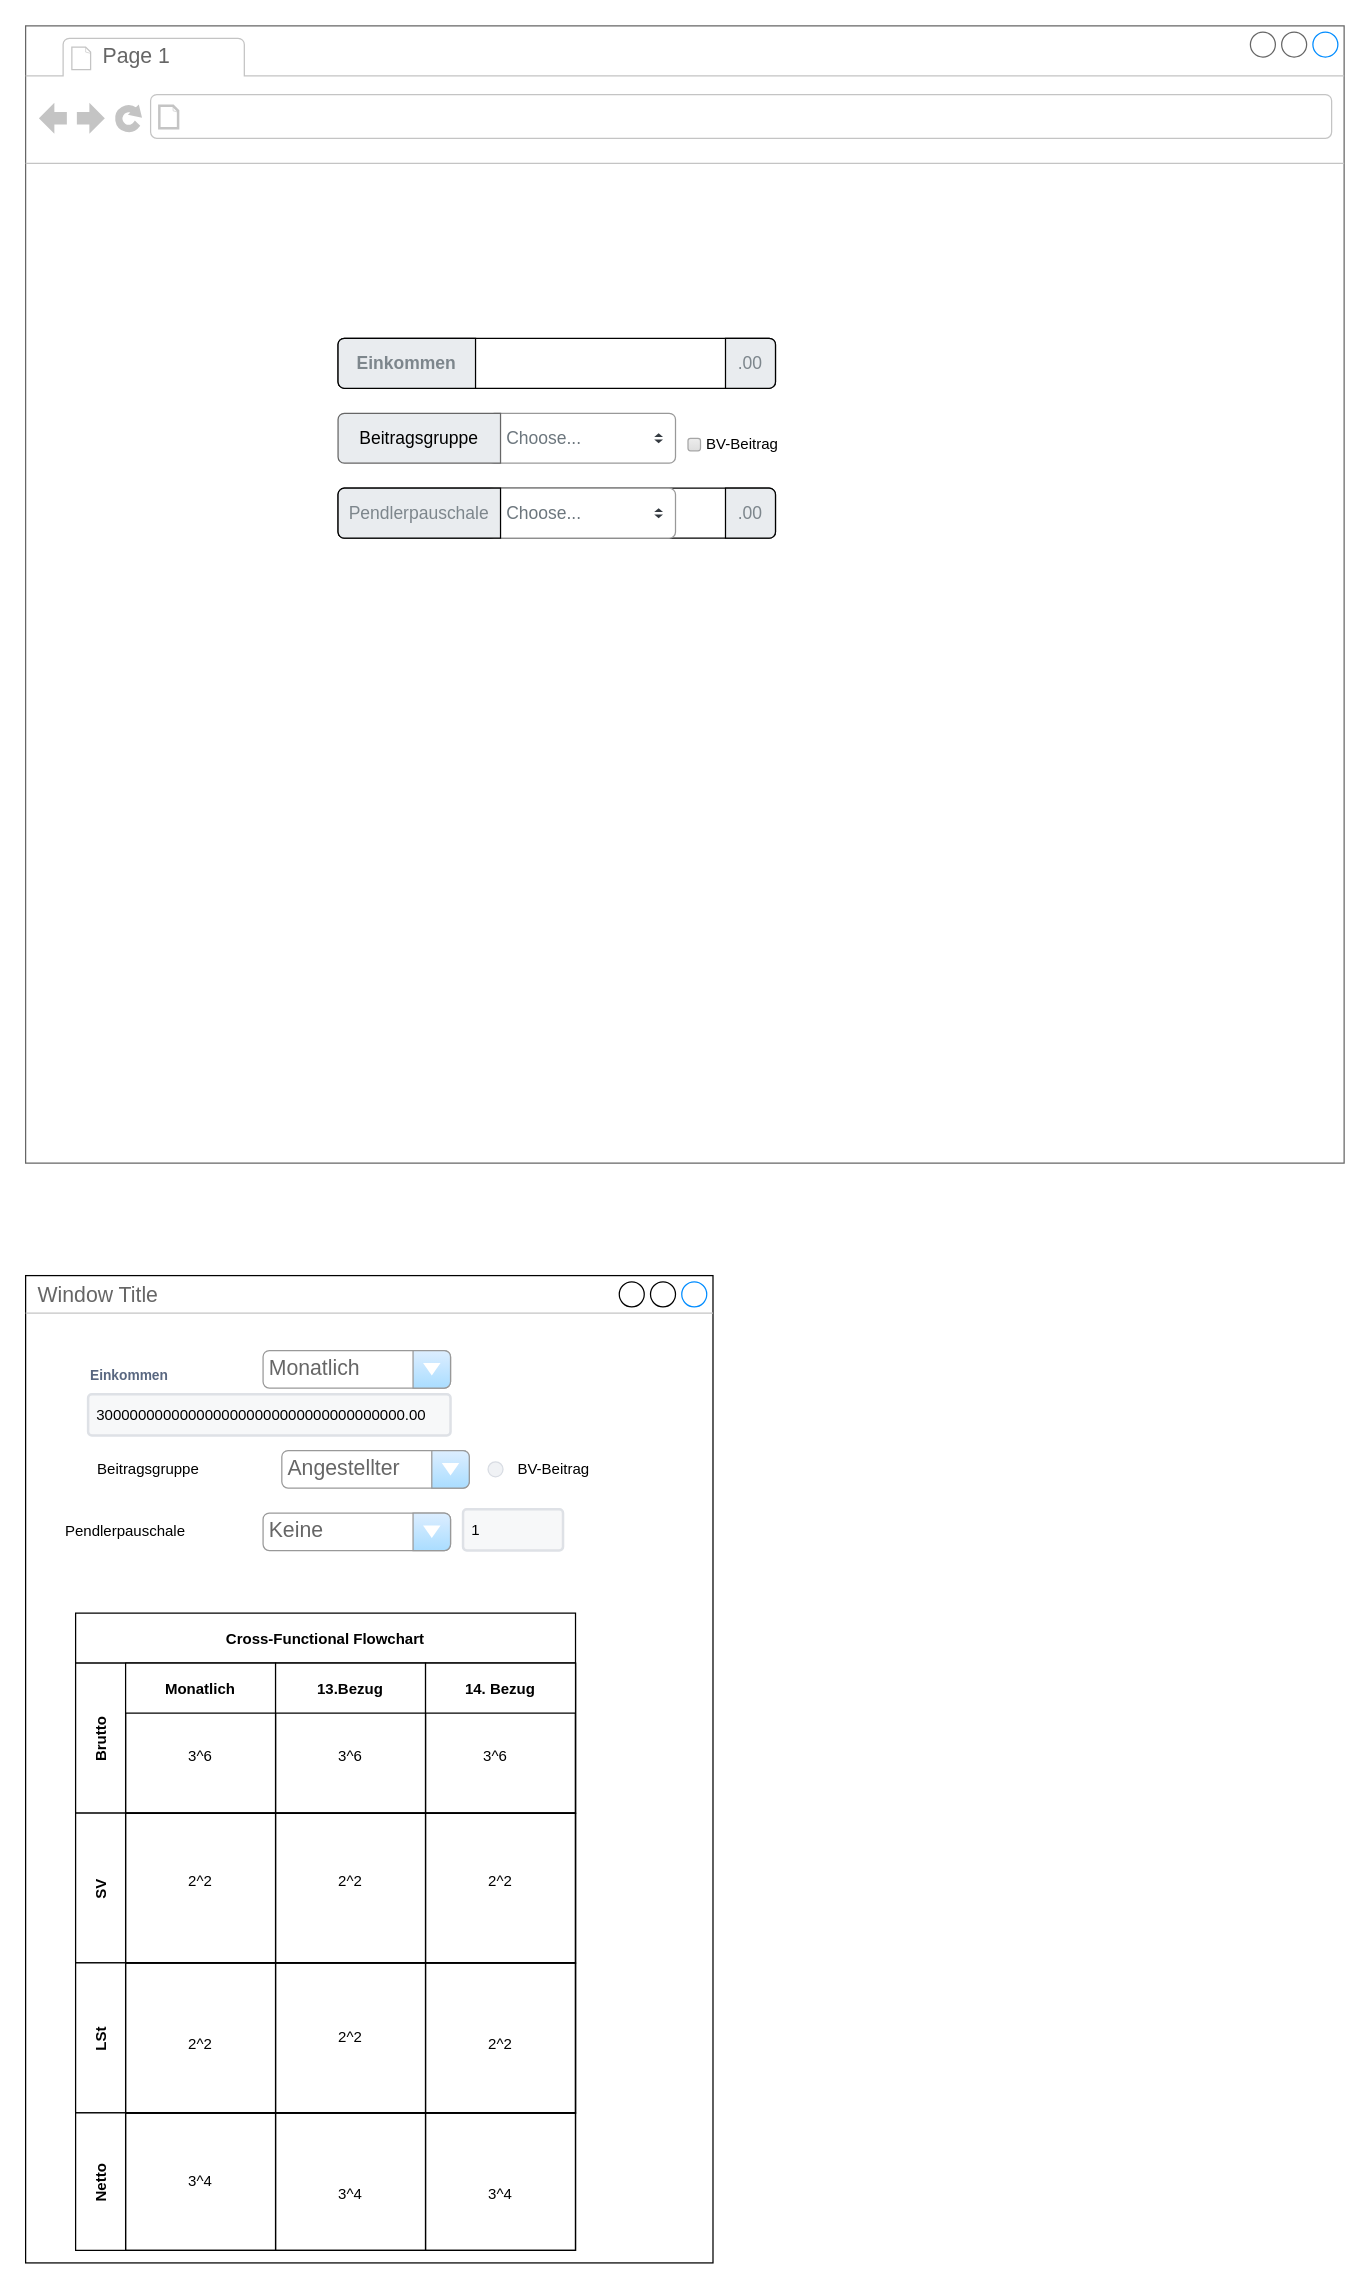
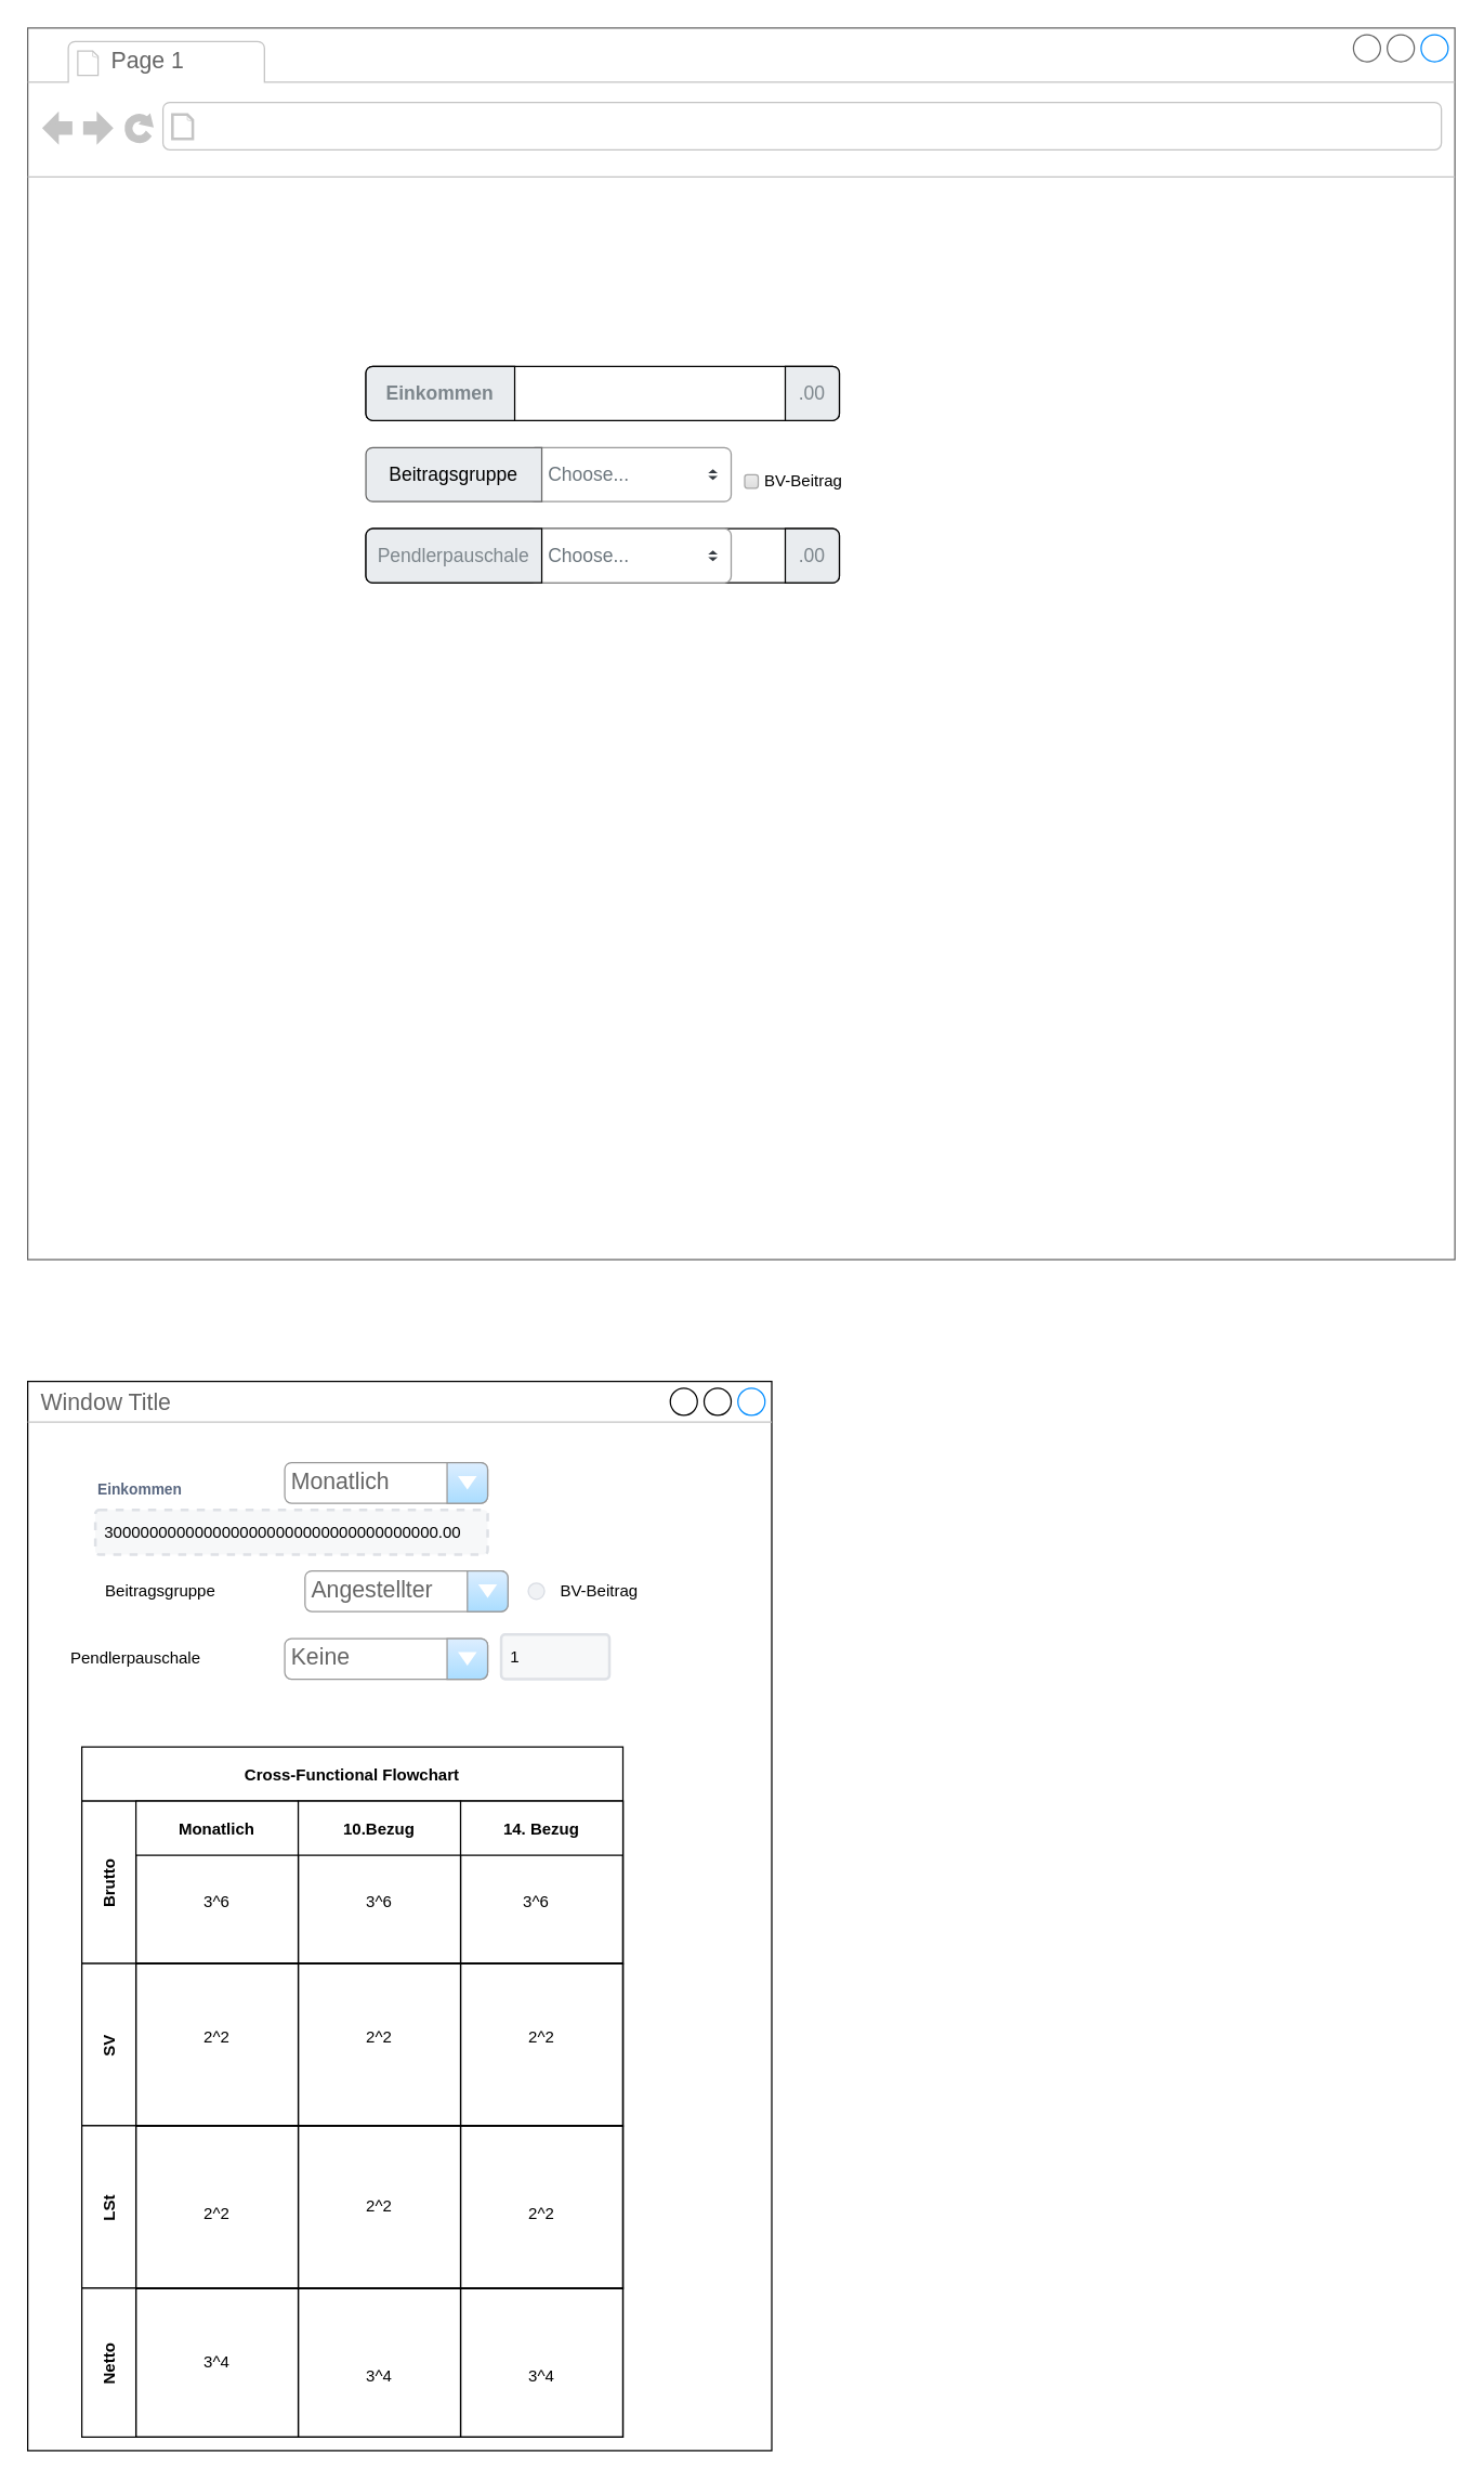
- <mxCell id="20" value="3000000000000000000000000000000000000.00" style="rounded=1;arcSize=9;fillColor=#F7F8F9;align=left;spacingLeft=5;strokeColor=#DEE1E6;html=1;strokeWidth=2;fontSize=12" vertex="1" parent="1"><mxGeometry x="70" y="1115" width="290" height="33" as="geometry" /></mxCell>
+ <mxCell id="20" value="3000000000000000000000000000000000000.00" style="rounded=1;arcSize=9;fillColor=#F7F8F9;align=left;spacingLeft=5;strokeColor=#DEE1E6;html=1;strokeWidth=2;fontSize=12;dashed=1;" vertex="1" parent="1"><mxGeometry x="70" y="1115" width="290" height="33" as="geometry" /></mxCell>
- <mxCell id="32" value="13.Bezug" style="swimlane;connectable=0;startSize=40;collapsible=0;recursiveResize=0;expand=0;pointerEvents=0;" vertex="1" parent="29"><mxGeometry x="160" width="120" height="120" as="geometry"><mxRectangle width="120" height="120" as="alternateBounds" /></mxGeometry></mxCell>
+ <mxCell id="32" value="10.Bezug" style="swimlane;connectable=0;startSize=40;collapsible=0;recursiveResize=0;expand=0;pointerEvents=0;" vertex="1" parent="29"><mxGeometry x="160" width="120" height="120" as="geometry"><mxRectangle width="120" height="120" as="alternateBounds" /></mxGeometry></mxCell>
